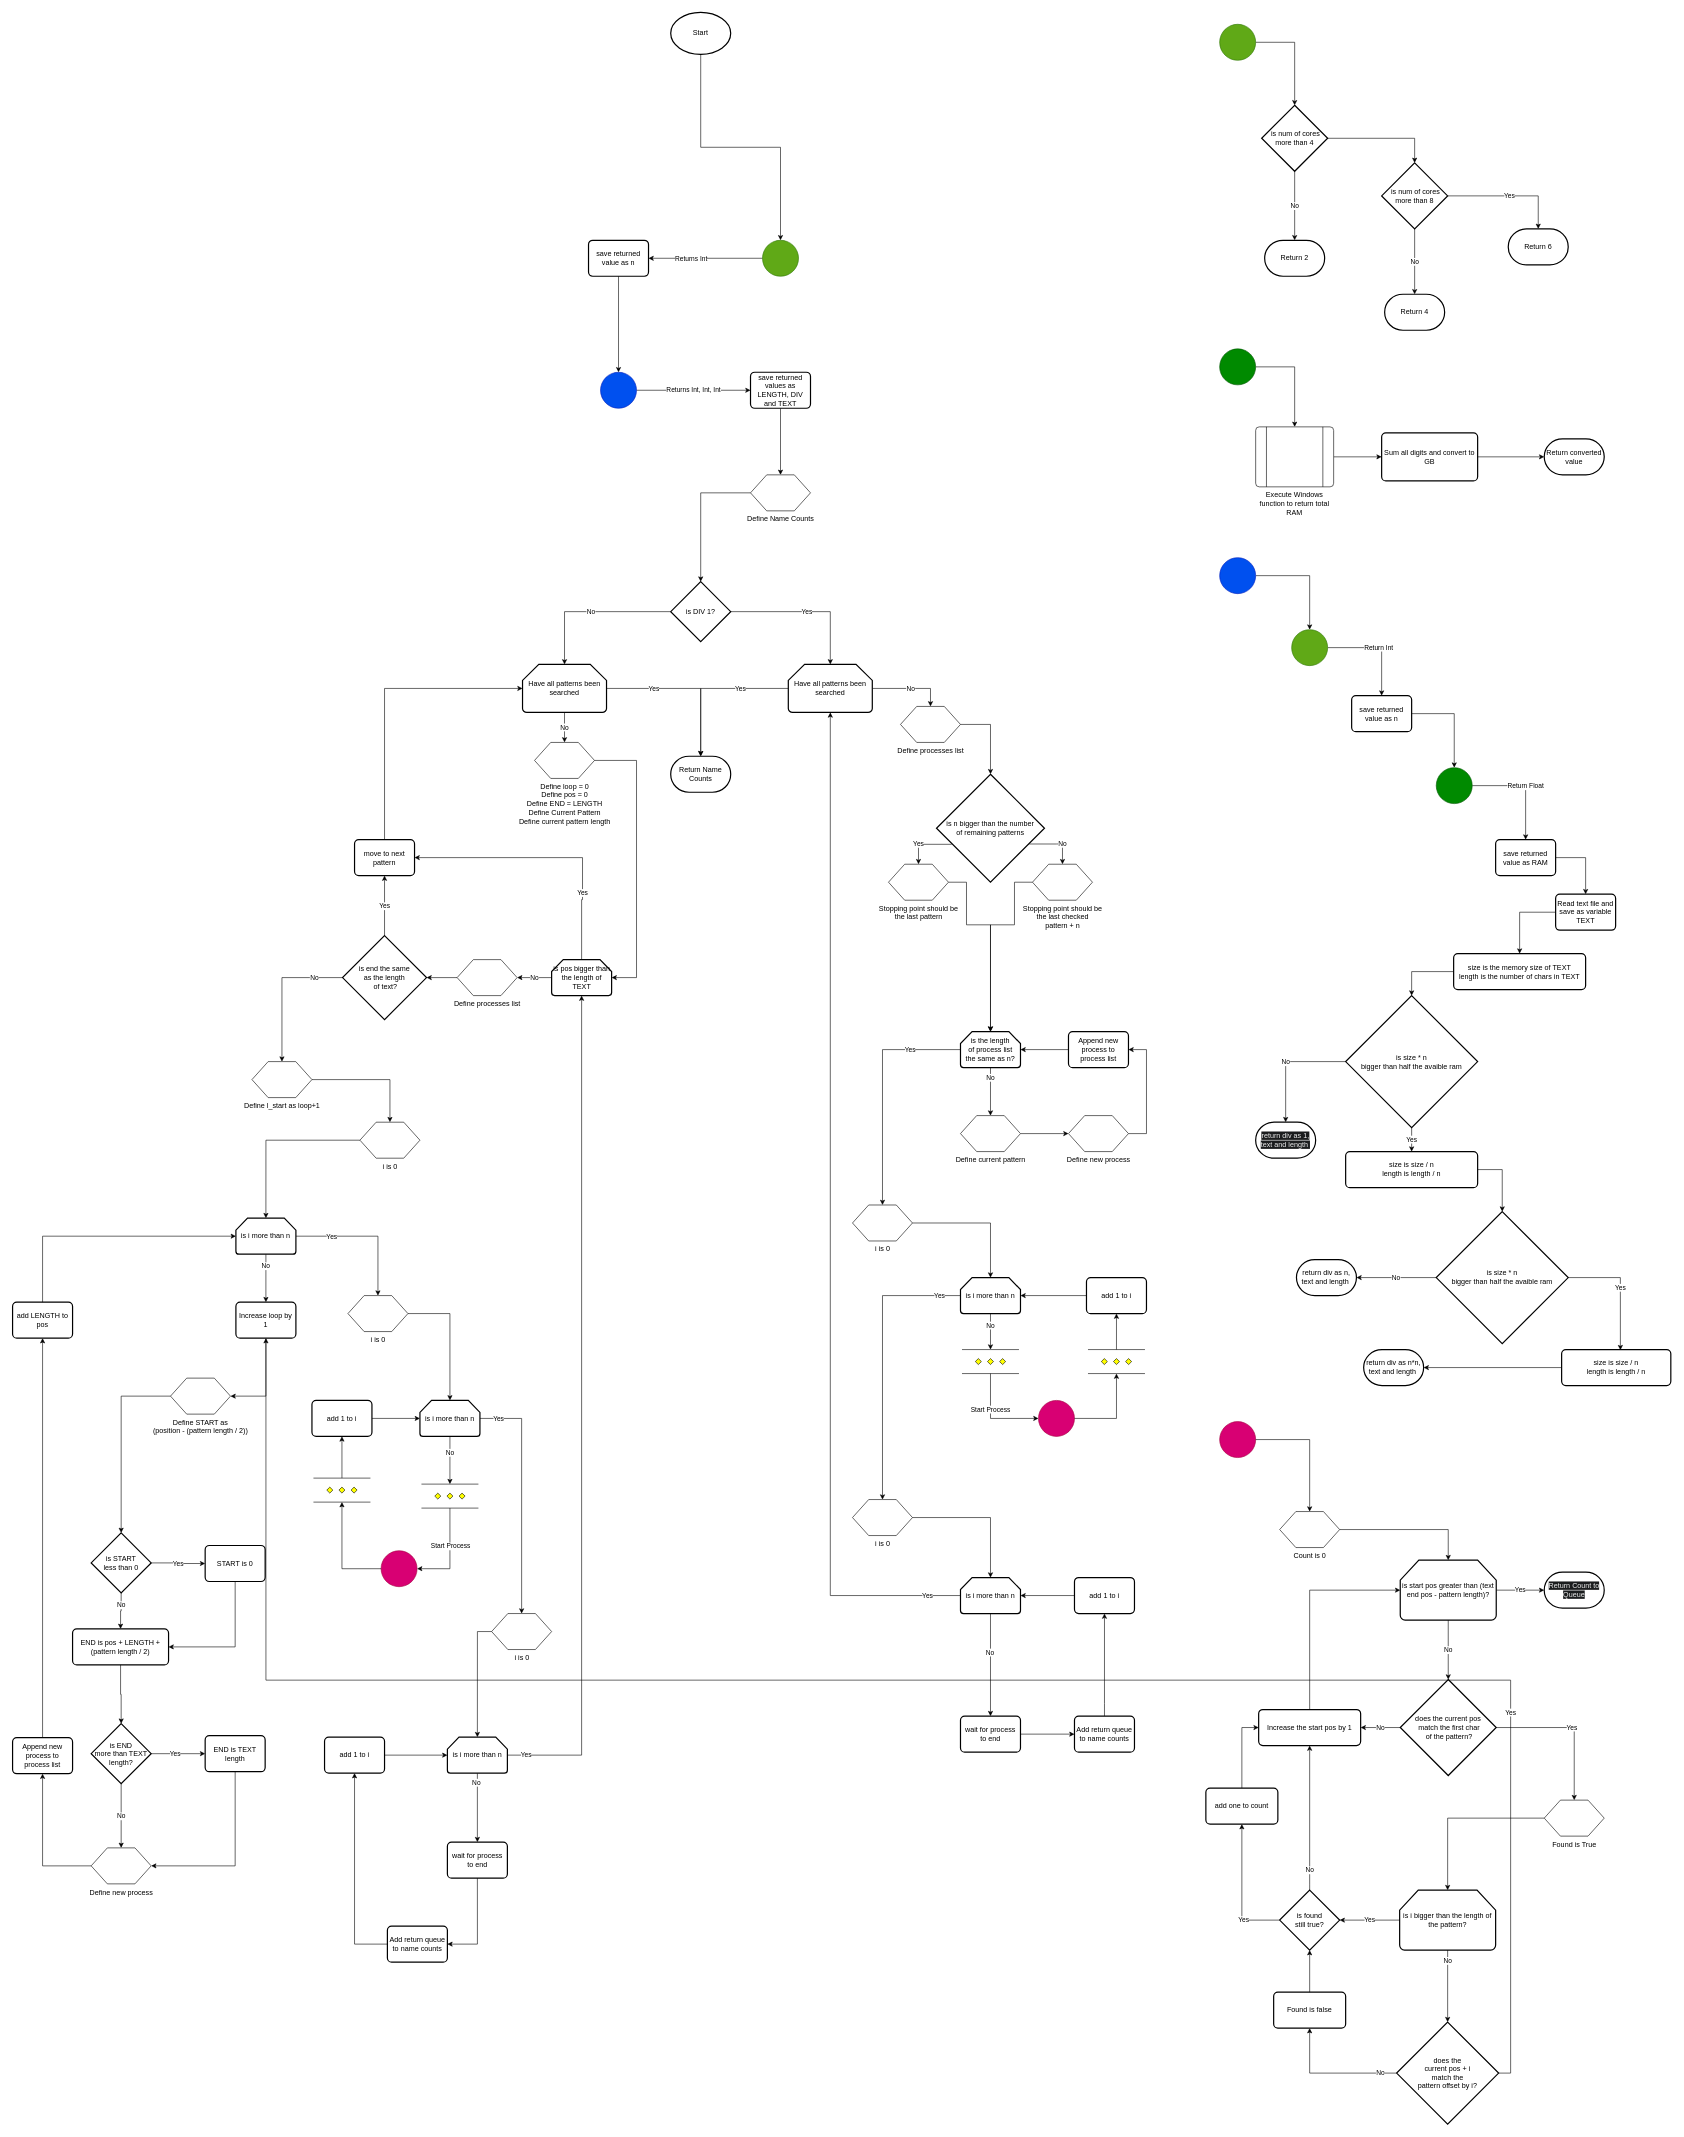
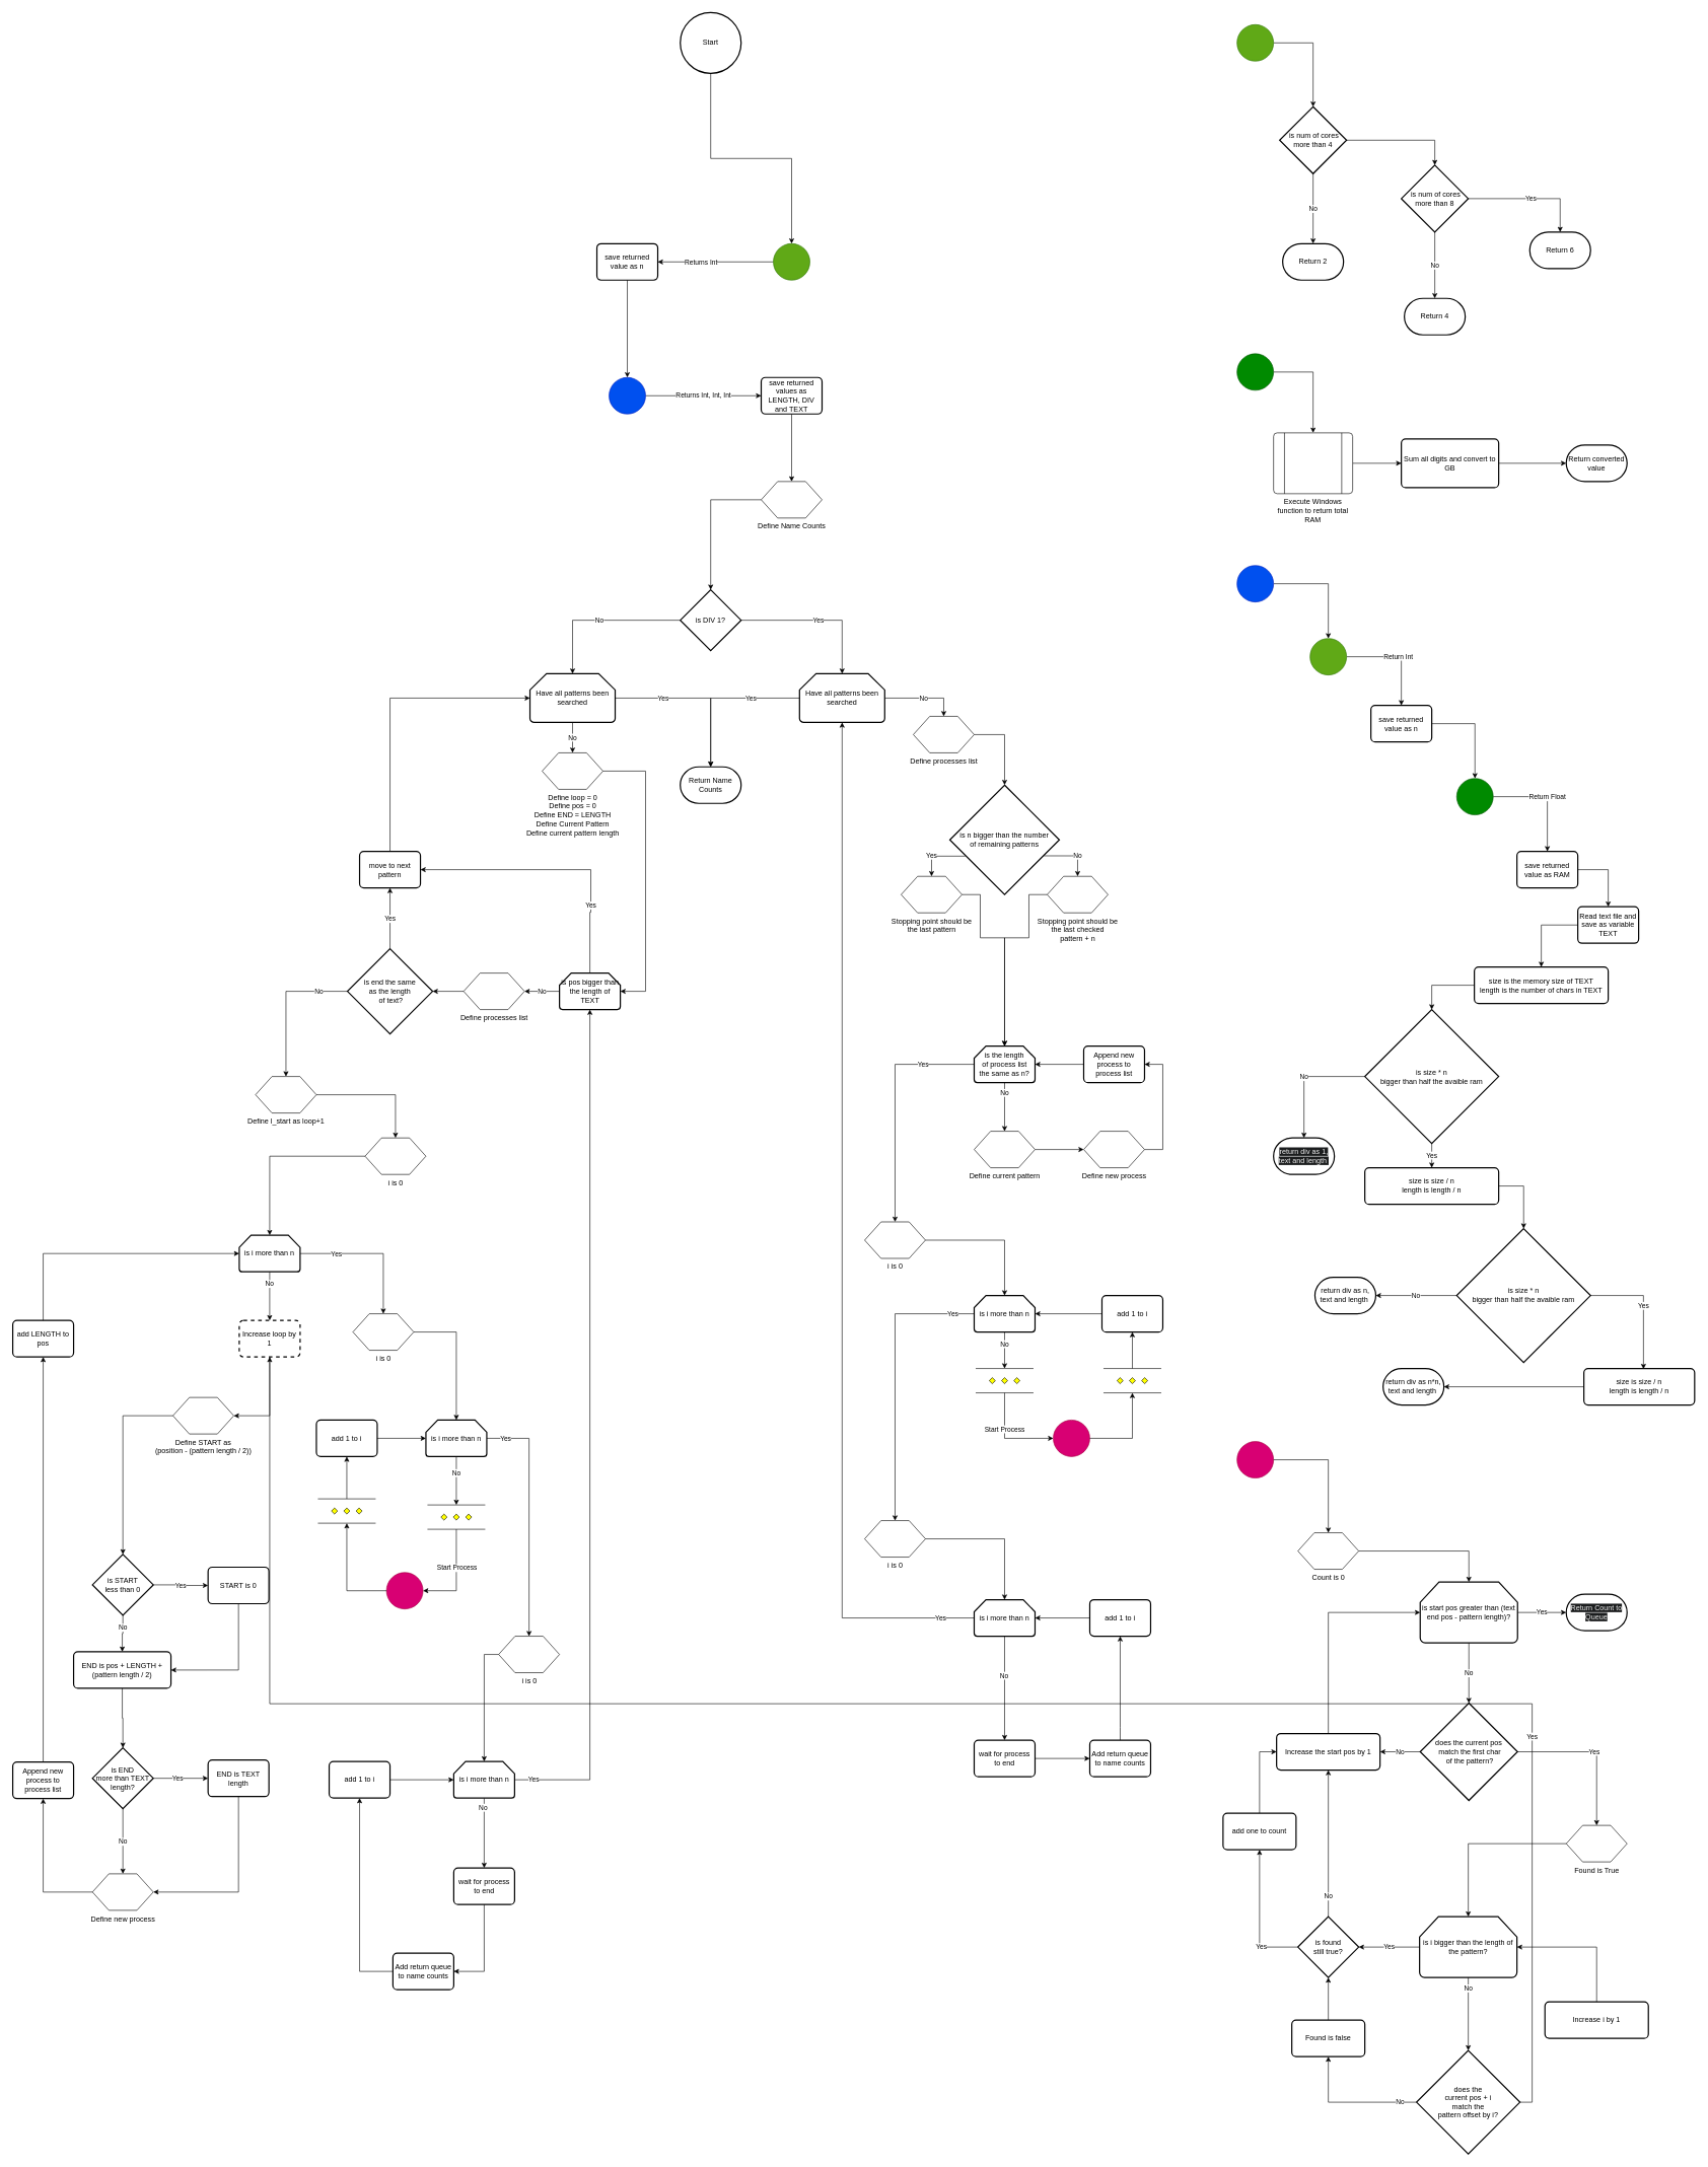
- <mxCell id="5" value="Start" style="strokeWidth=2;html=1;shape=mxgraph.flowchart.start_2;whiteSpace=wrap;" parent="1" vertex="1"><mxGeometry x="1117" y="20" width="100" height="70" as="geometry" /></mxCell>
+ <mxCell id="5" value="Start" style="strokeWidth=2;html=1;shape=mxgraph.flowchart.start_2;whiteSpace=wrap;" parent="1" vertex="1"><mxGeometry x="1117" y="20" width="100" height="100" as="geometry" /></mxCell>
- <mxCell id="163" value="Increase loop by 1" style="rounded=1;whiteSpace=wrap;html=1;absoluteArcSize=1;arcSize=14;strokeWidth=2;" parent="1" vertex="1"><mxGeometry x="392.25" y="2170" width="100" height="60" as="geometry" /></mxCell>
+ <mxCell id="163" value="Increase loop by 1" style="rounded=1;whiteSpace=wrap;html=1;absoluteArcSize=1;arcSize=14;strokeWidth=2;dashed=1;" parent="1" vertex="1"><mxGeometry x="392.25" y="2170" width="100" height="60" as="geometry" /></mxCell>
+ <mxCell id="142" style="edgeStyle=orthogonalEdgeStyle;rounded=0;orthogonalLoop=1;jettySize=auto;html=1;exitX=0.5;exitY=0;exitDx=0;exitDy=0;entryX=1;entryY=0.5;entryDx=0;entryDy=0;entryPerimeter=0;" parent="1" source="94" target="82" edge="1"><mxGeometry relative="1" as="geometry" /></mxCell>
+ <mxCell id="94" value="Increase i by 1" style="rounded=1;whiteSpace=wrap;html=1;absoluteArcSize=1;arcSize=14;strokeWidth=2;" parent="1" vertex="1"><mxGeometry x="2538" y="3290" width="170" height="60" as="geometry" /></mxCell>
